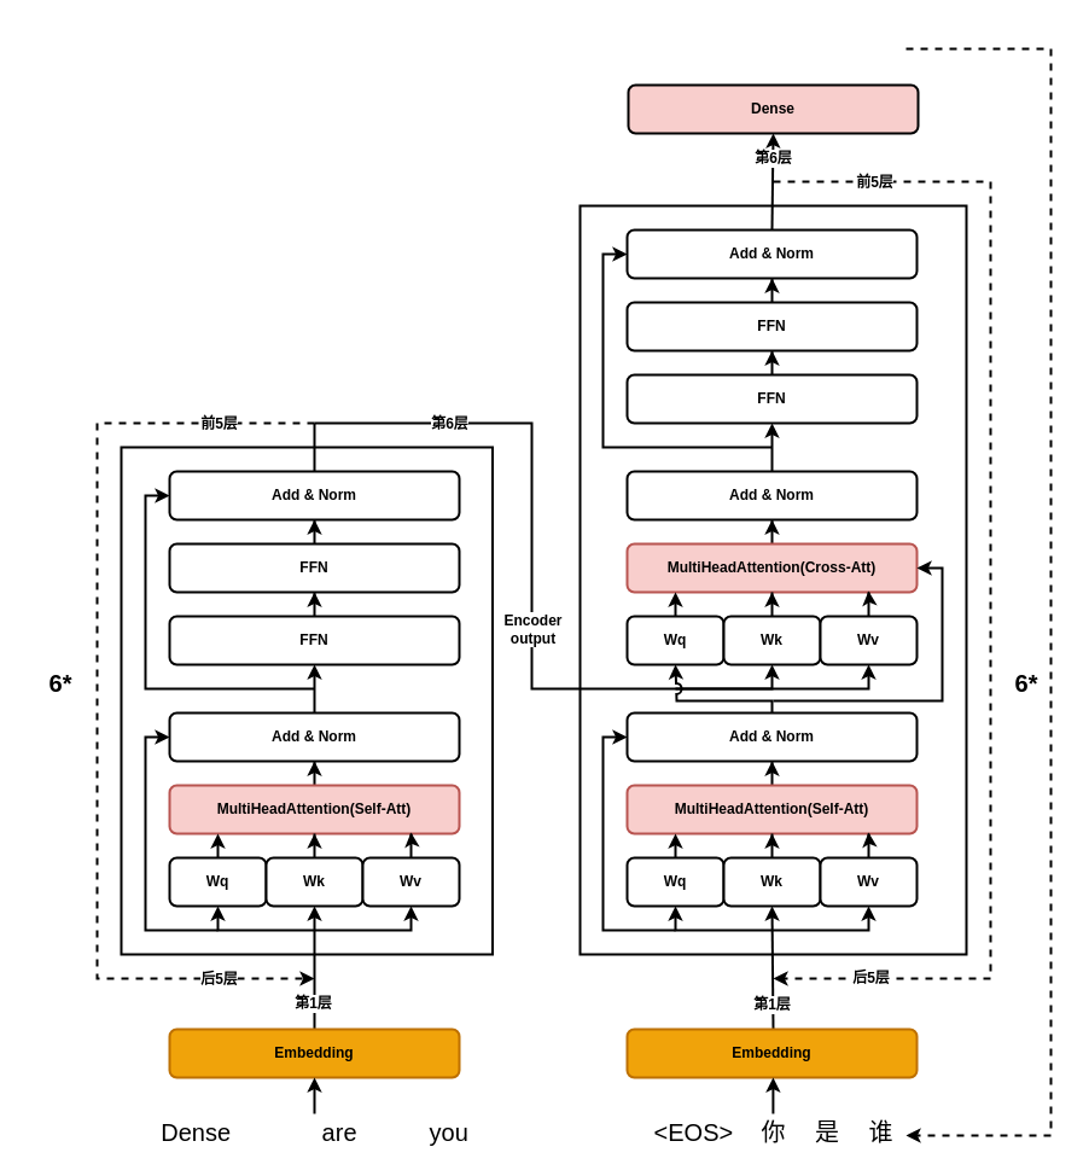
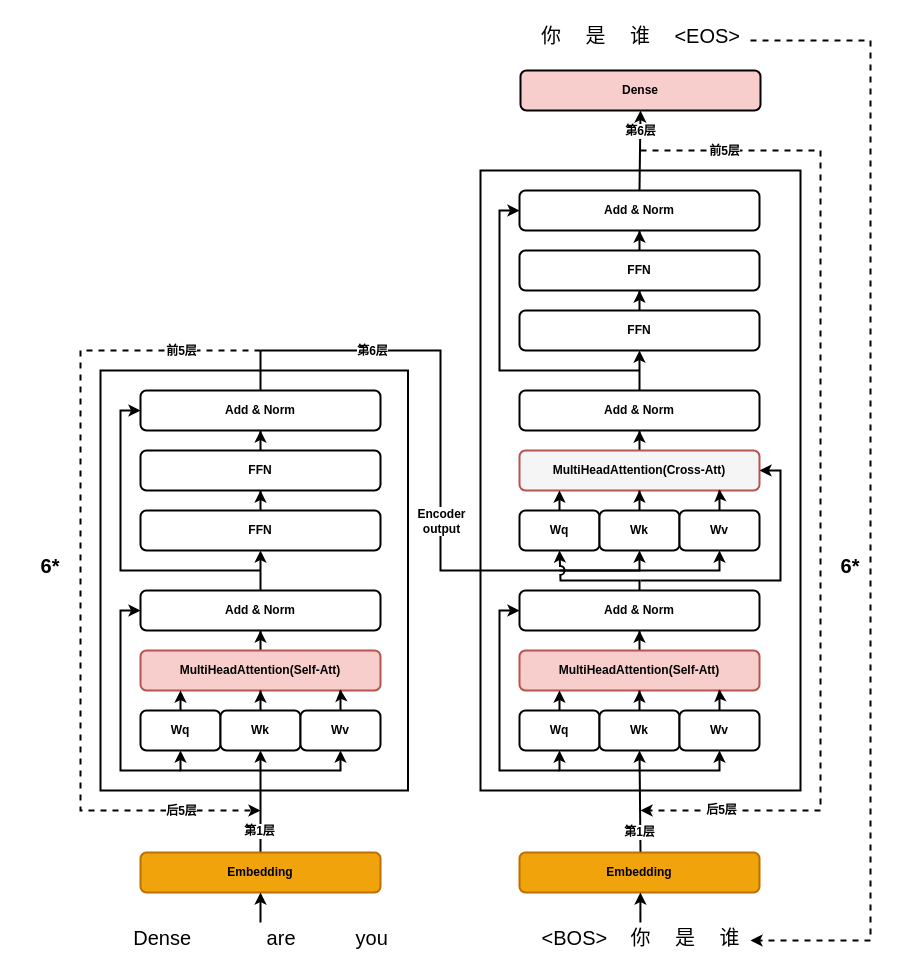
+ <mxCell id="74" value="你&lt;span style=&quot;white-space: pre&quot;&gt;&#09;&lt;/span&gt;是&lt;span style=&quot;white-space: pre&quot;&gt;&#09;&lt;/span&gt;谁&lt;span style=&quot;white-space: pre&quot;&gt;&#09;&lt;/span&gt;&amp;lt;EOS&amp;gt;" style="text;html=1;strokeColor=none;fillColor=none;align=center;verticalAlign=middle;whiteSpace=wrap;rounded=0;glass=0;fontSize=20;" parent="1" vertex="1"><mxGeometry x="557.5" y="20" width="165" height="30" as="geometry" /></mxCell>
- <mxCell id="38" value="MultiHeadAttention(Cross-Att)" style="rounded=1;whiteSpace=wrap;html=1;fillColor=#f8cecc;strokeColor=#b85450;strokeWidth=2;fontStyle=1" parent="1" vertex="1"><mxGeometry x="519" y="450" width="240" height="40" as="geometry" /></mxCell>
+ <mxCell id="38" value="MultiHeadAttention(Cross-Att)" style="rounded=1;whiteSpace=wrap;html=1;fillColor=#f5f5f5;strokeColor=#b85450;strokeWidth=2;fontStyle=1;" parent="1" vertex="1"><mxGeometry x="519" y="450" width="240" height="40" as="geometry" /></mxCell>
- <mxCell id="79" value="&amp;lt;EOS&amp;gt;&lt;span style=&quot;white-space: pre&quot;&gt;&#09;&lt;/span&gt;你&lt;span style=&quot;white-space: pre&quot;&gt;&#09;&lt;/span&gt;是&lt;span style=&quot;white-space: pre&quot;&gt;&#09;&lt;/span&gt;谁" style="text;html=1;strokeColor=none;fillColor=none;align=center;verticalAlign=middle;whiteSpace=wrap;rounded=0;glass=0;fontSize=20;" vertex="1" parent="1"><mxGeometry x="557.5" y="922" width="165" height="30" as="geometry" /></mxCell>
+ <mxCell id="79" value="&amp;lt;BOS&amp;gt;&lt;span style=&quot;white-space: pre&quot;&gt;&#09;&lt;/span&gt;你&lt;span style=&quot;white-space: pre&quot;&gt;&#09;&lt;/span&gt;是&lt;span style=&quot;white-space: pre&quot;&gt;&#09;&lt;/span&gt;谁" style="text;html=1;strokeColor=none;fillColor=none;align=center;verticalAlign=middle;whiteSpace=wrap;rounded=0;glass=0;fontSize=20;" vertex="1" parent="1"><mxGeometry x="557.5" y="922" width="165" height="30" as="geometry" /></mxCell>
